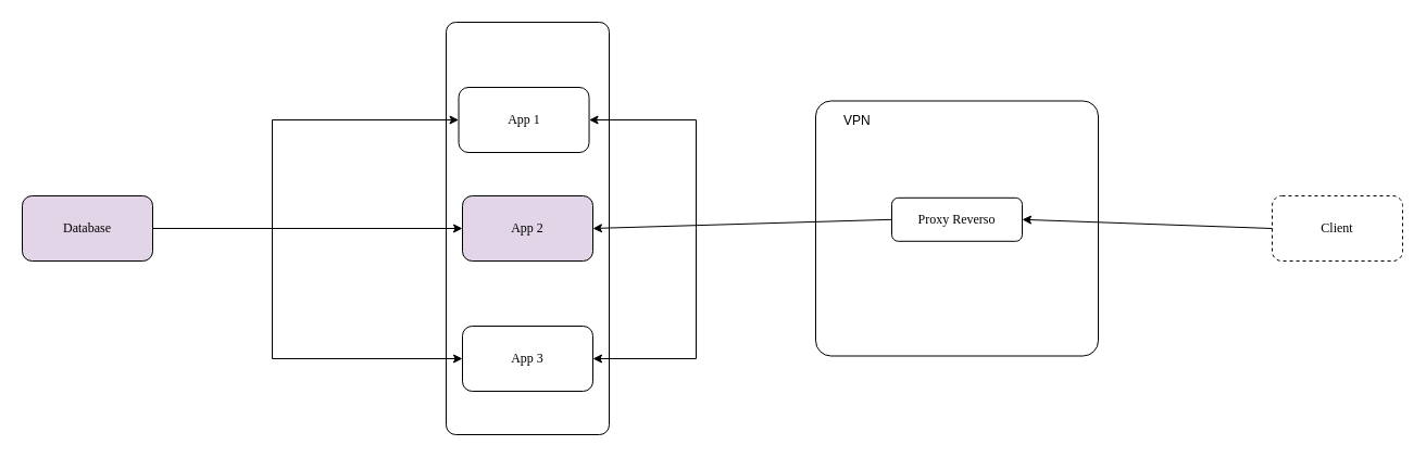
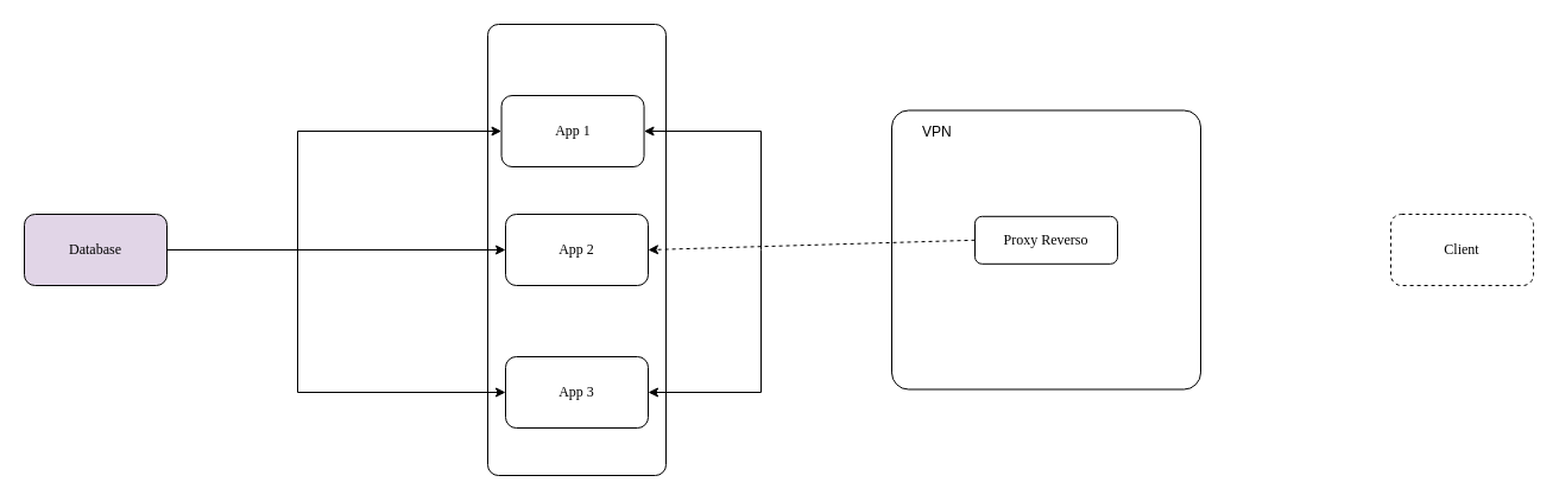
- <mxCell id="17" value="" style="endArrow=classic;html=1;rounded=0;exitX=0;exitY=0.5;exitDx=0;exitDy=0;entryX=1;entryY=0.5;entryDx=0;entryDy=0;" edge="1" parent="14" source="6" target="10"><mxGeometry width="50" height="50" relative="1" as="geometry"><mxPoint x="160" y="80" as="sourcePoint" /><mxPoint x="210" y="30" as="targetPoint" /></mxGeometry></mxCell>
+ <mxCell id="17" value="" style="endArrow=classic;html=1;rounded=0;exitX=0;exitY=0.5;exitDx=0;exitDy=0;entryX=1;entryY=0.5;entryDx=0;entryDy=0;dashed=1;" edge="1" parent="14" source="6" target="10"><mxGeometry width="50" height="50" relative="1" as="geometry"><mxPoint x="160" y="80" as="sourcePoint" /><mxPoint x="210" y="30" as="targetPoint" /></mxGeometry></mxCell>
- <mxCell id="13" value="" style="endArrow=classic;html=1;rounded=0;exitX=0;exitY=0.5;exitDx=0;exitDy=0;entryX=1;entryY=0.5;entryDx=0;entryDy=0;" edge="1" parent="1" source="2" target="6"><mxGeometry width="50" height="50" relative="1" as="geometry"><mxPoint x="1140" y="90" as="sourcePoint" /><mxPoint x="1190" y="40" as="targetPoint" /></mxGeometry></mxCell>
- <mxCell id="10" value="App 2" style="rounded=1;whiteSpace=wrap;html=1;fontFamily=Verdana;fillColor=#e1d5e7;" vertex="1" parent="7"><mxGeometry x="15" y="160" width="120" height="60" as="geometry" /></mxCell>
+ <mxCell id="10" value="App 2" style="rounded=1;whiteSpace=wrap;html=1;fontFamily=Verdana;" vertex="1" parent="7"><mxGeometry x="15" y="160" width="120" height="60" as="geometry" /></mxCell>
